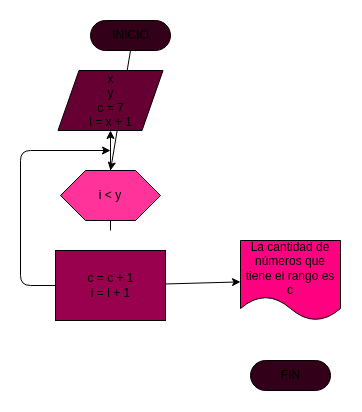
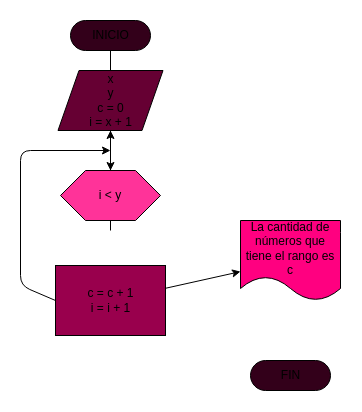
- <mxCell id="3" value="INICIO" style="html=1;dashed=0;whitespace=wrap;shape=mxgraph.dfd.start;fillColor=#33001A;" vertex="1" parent="1"><mxGeometry x="90" y="20" width="80" height="30" as="geometry" /></mxCell>
+ <mxCell id="3" value="INICIO" style="html=1;dashed=0;whitespace=wrap;shape=mxgraph.dfd.start;fillColor=#33001A;" vertex="1" parent="1"><mxGeometry x="70" y="20" width="80" height="30" as="geometry" /></mxCell>
- <mxCell id="10" value="x&lt;br&gt;y&lt;br&gt;c = 7&lt;br&gt;i = x + 1" style="shape=parallelogram;perimeter=parallelogramPerimeter;whiteSpace=wrap;html=1;dashed=0;fillColor=#660033;" vertex="1" parent="1"><mxGeometry x="57.5" y="70" width="105" height="60" as="geometry" /></mxCell>
+ <mxCell id="10" value="x&lt;br&gt;y&lt;br&gt;c = 0&lt;br&gt;i = x + 1" style="shape=parallelogram;perimeter=parallelogramPerimeter;whiteSpace=wrap;html=1;dashed=0;fillColor=#660033;" vertex="1" parent="1"><mxGeometry x="57.5" y="70" width="105" height="60" as="geometry" /></mxCell>
- <mxCell id="8" value="La cantidad de números que tiene el rango es&lt;br&gt;c" style="shape=document;whiteSpace=wrap;html=1;boundedLbl=1;dashed=0;flipH=1;fillColor=#FF0080;" vertex="1" parent="1"><mxGeometry x="240" y="240" width="100" height="80" as="geometry" /></mxCell>
+ <mxCell id="8" value="La cantidad de números que tiene el rango es&lt;br&gt;c" style="shape=document;whiteSpace=wrap;html=1;boundedLbl=1;dashed=0;flipH=1;fillColor=#FF0080;" vertex="1" parent="1"><mxGeometry x="240" y="220" width="100" height="80" as="geometry" /></mxCell>
- <mxCell id="7" value="c = c + 1&lt;br&gt;i = i + 1" style="html=1;dashed=0;whitespace=wrap;fillColor=#99004D;" vertex="1" parent="1"><mxGeometry x="55" y="250" width="110" height="70" as="geometry" /></mxCell>
+ <mxCell id="7" value="c = c + 1&lt;br&gt;i = i + 1" style="html=1;dashed=0;whitespace=wrap;fillColor=#99004D;" vertex="1" parent="1"><mxGeometry x="55" y="265" width="110" height="70" as="geometry" /></mxCell>
